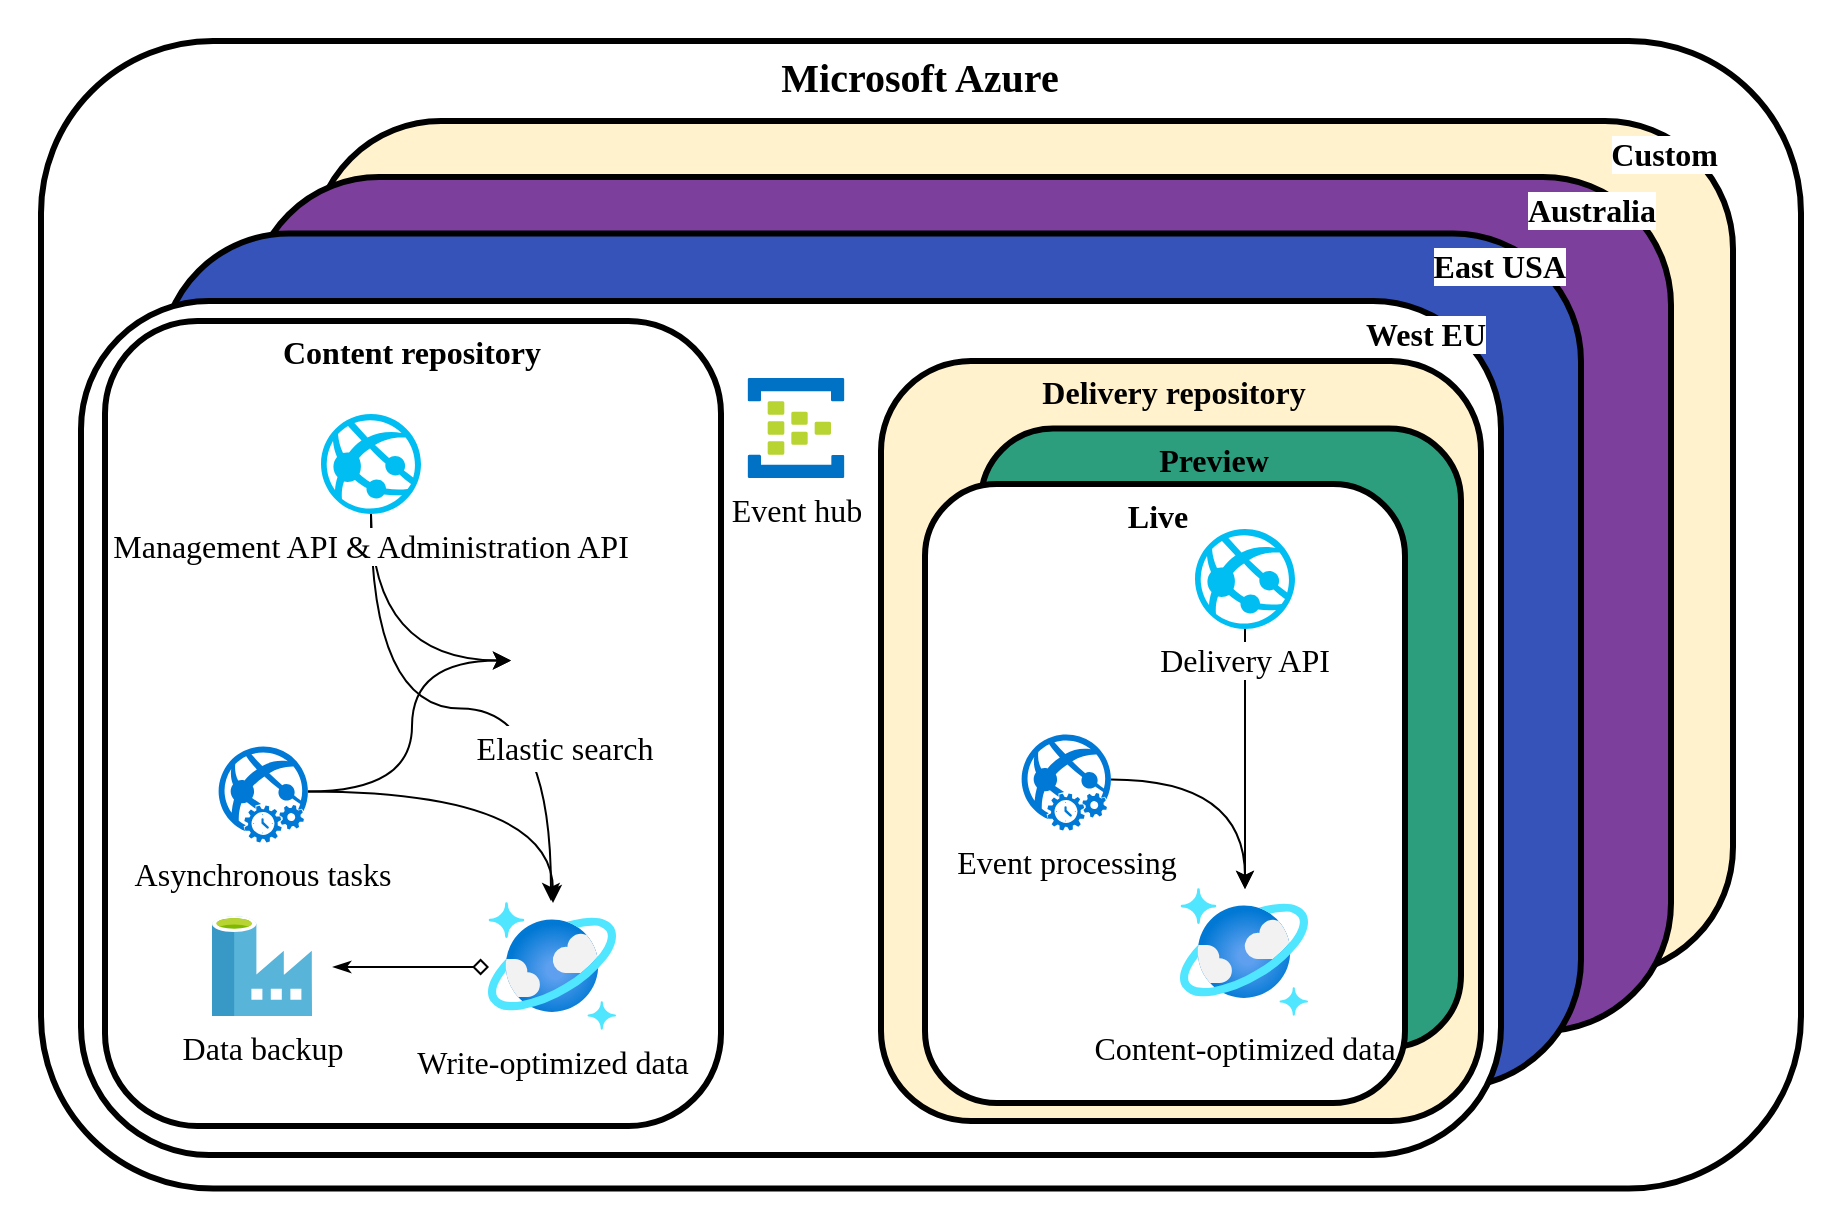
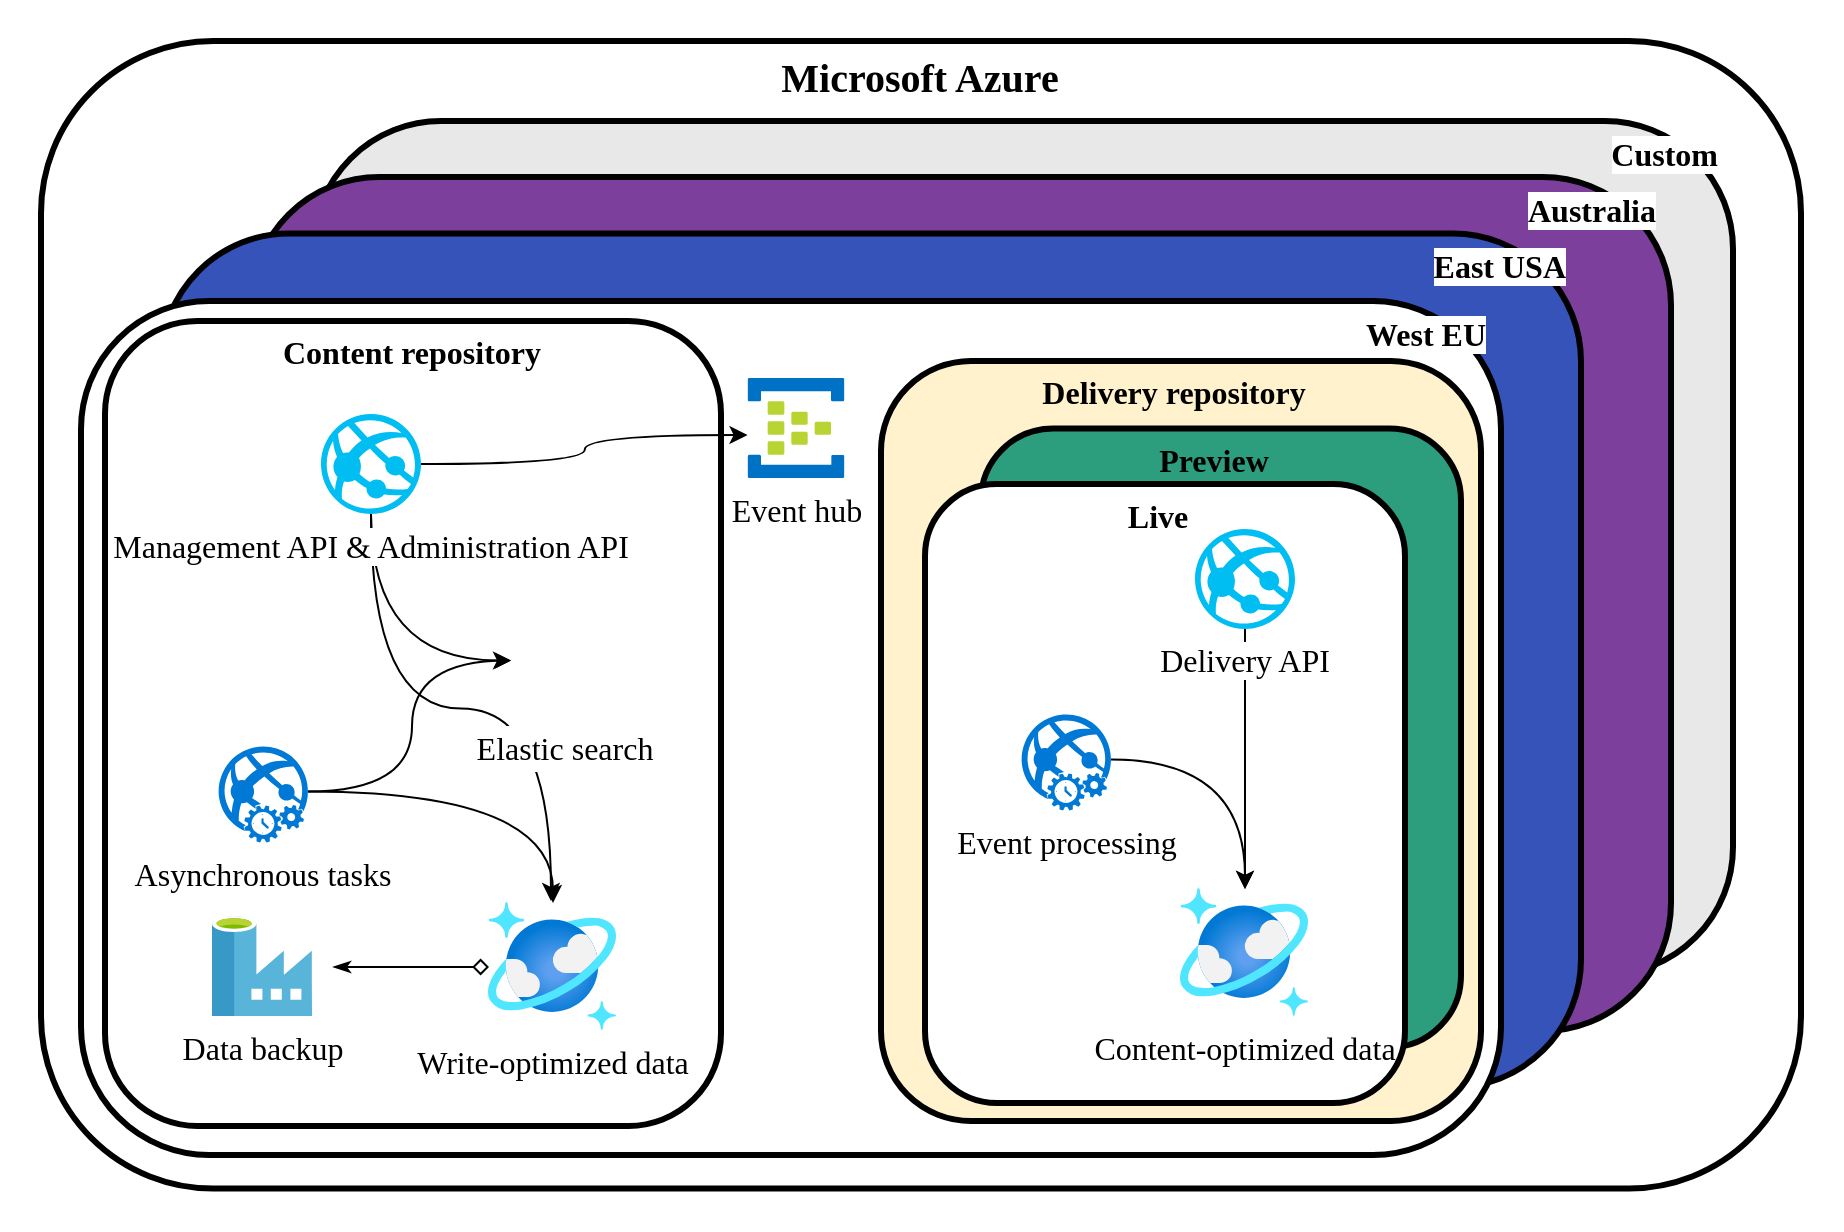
- <mxCell id="3" value="Custom" style="rounded=1;whiteSpace=wrap;html=1;fontSize=16;align=right;verticalAlign=top;spacingRight=4;spacing=3;strokeWidth=3;fontFamily=Work Sans;fontStyle=1;labelBackgroundColor=default;labelBorderColor=none;fillColor=#fff2cc;" parent="1" vertex="1"><mxGeometry x="156" y="60" width="710" height="427" as="geometry" /></mxCell>
+ <mxCell id="3" value="Custom" style="rounded=1;whiteSpace=wrap;html=1;fontSize=16;align=right;verticalAlign=top;spacingRight=4;spacing=3;strokeWidth=3;fontFamily=Work Sans;fontStyle=1;labelBackgroundColor=default;labelBorderColor=none;fillColor=#E9E8E8;" parent="1" vertex="1"><mxGeometry x="156" y="60" width="710" height="427" as="geometry" /></mxCell>
+ <mxCell id="12" style="edgeStyle=orthogonalEdgeStyle;curved=1;rounded=0;orthogonalLoop=1;jettySize=auto;html=1;exitX=1;exitY=0.5;exitDx=0;exitDy=0;exitPerimeter=0;entryX=-0.01;entryY=0.56;entryDx=0;entryDy=0;entryPerimeter=0;fontSize=16;fontFamily=Work Sans;" parent="1" source="27" target="11" edge="1"><mxGeometry relative="1" as="geometry" /></mxCell>
- <mxCell id="21" style="edgeStyle=orthogonalEdgeStyle;curved=1;rounded=0;orthogonalLoop=1;jettySize=auto;html=1;exitX=0.95;exitY=0.48;exitDx=0;exitDy=0;exitPerimeter=0;entryX=0;entryY=0.5;entryDx=0;entryDy=0;startSize=6;sourcePerimeterSpacing=10;fontFamily=Work Sans;" parent="1" source="23" target="24" edge="1"><mxGeometry relative="1" as="geometry" /></mxCell>
+ <mxCell id="21" style="edgeStyle=orthogonalEdgeStyle;curved=1;rounded=0;orthogonalLoop=1;jettySize=auto;html=1;exitX=0.95;exitY=0.48;exitDx=0;exitDy=0;exitPerimeter=0;entryX=0;entryY=0.5;entryDx=0;entryDy=0;startSize=6;sourcePerimeterSpacing=10;fontFamily=Work Sans;endArrow=open;" parent="1" source="23" target="24" edge="1"><mxGeometry relative="1" as="geometry" /></mxCell>
- <mxCell id="18" value="&lt;font style=&quot;font-size: 16px&quot;&gt;Event processing&lt;br&gt;&lt;/font&gt;" style="shadow=0;dashed=0;html=1;strokeColor=none;labelPosition=center;verticalLabelPosition=bottom;verticalAlign=top;align=center;shape=mxgraph.mscae.cloud.webjobs;fillColor=#0079D6;fontFamily=Work Sans;" parent="1" vertex="1"><mxGeometry x="507.5" y="365.75" width="50" height="49" as="geometry" /></mxCell>
+ <mxCell id="18" value="&lt;font style=&quot;font-size: 16px&quot;&gt;Event processing&lt;br&gt;&lt;/font&gt;" style="shadow=0;dashed=0;html=1;strokeColor=none;labelPosition=center;verticalLabelPosition=bottom;verticalAlign=top;align=center;shape=mxgraph.mscae.cloud.webjobs;fillColor=#0079D6;fontFamily=Work Sans;" parent="1" vertex="1"><mxGeometry x="507.5" y="355.75" width="50" height="49" as="geometry" /></mxCell>
